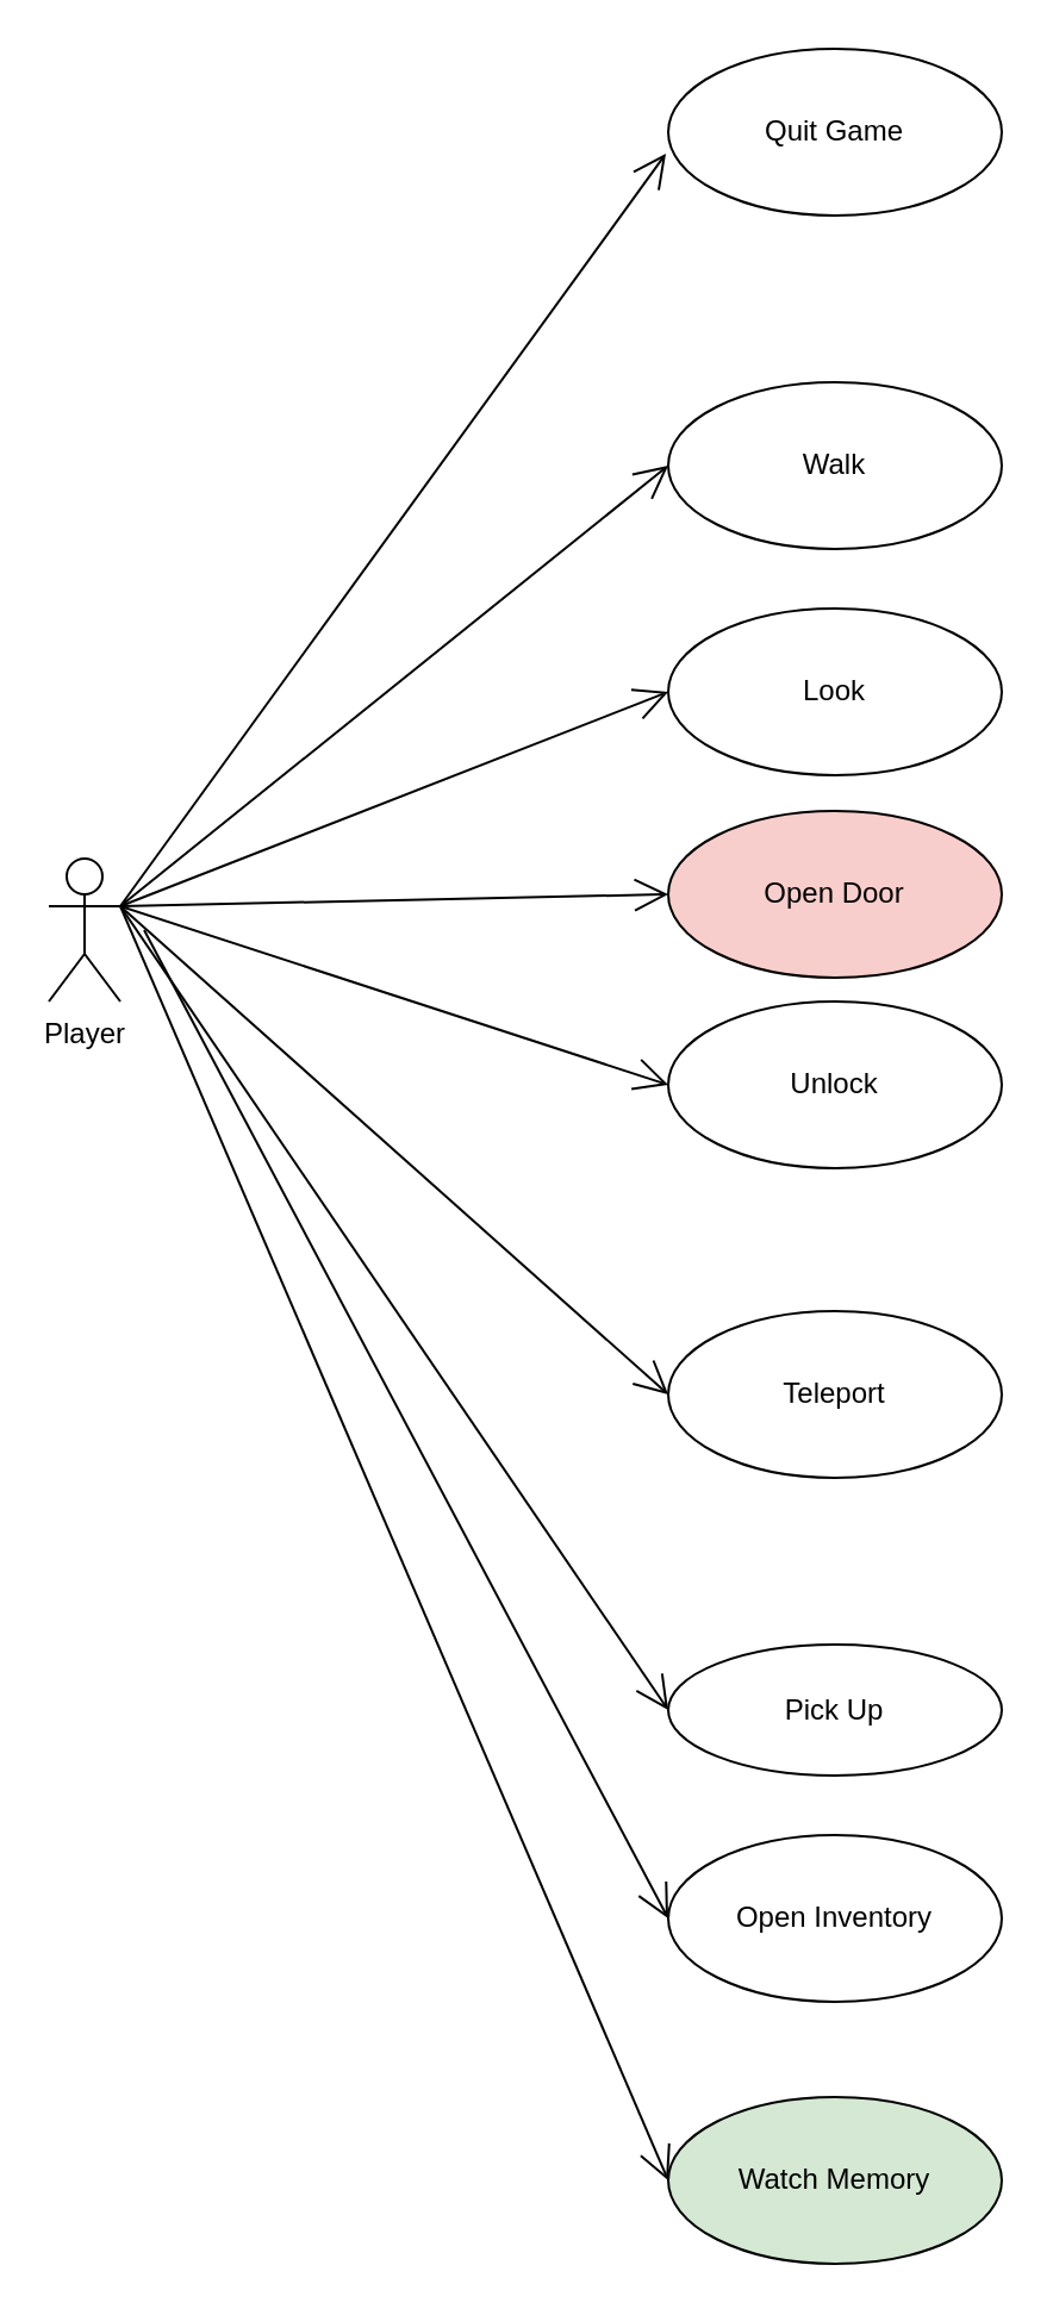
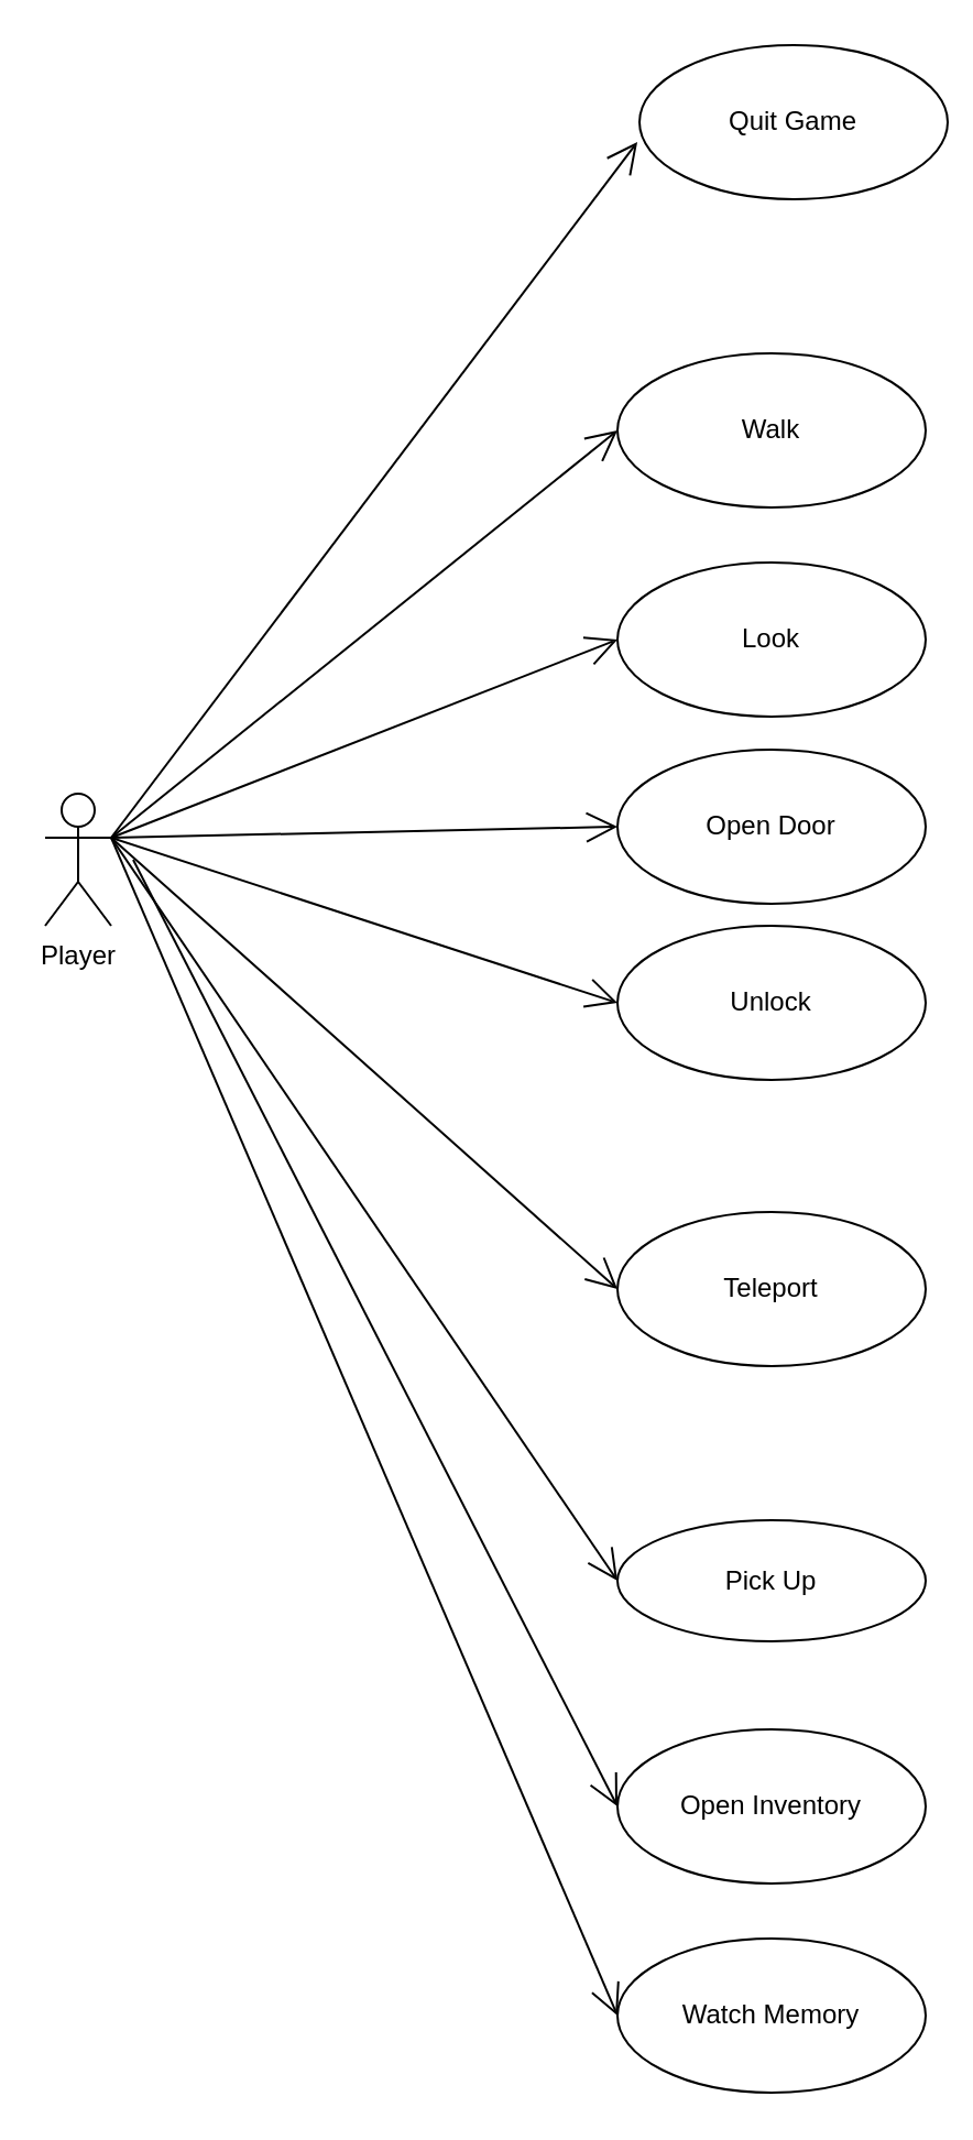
- <mxCell id="3" value="Quit Game" style="ellipse;whiteSpace=wrap;html=1;" parent="1" vertex="1"><mxGeometry x="280" y="20" width="140" height="70" as="geometry" /></mxCell>
+ <mxCell id="3" value="Quit Game" style="ellipse;whiteSpace=wrap;html=1;" parent="1" vertex="1"><mxGeometry x="290" y="20" width="140" height="70" as="geometry" /></mxCell>
- <mxCell id="6" value="Open Door" style="ellipse;whiteSpace=wrap;html=1;fillColor=#f8cecc;" parent="1" vertex="1"><mxGeometry x="280" y="340" width="140" height="70" as="geometry" /></mxCell>
+ <mxCell id="6" value="Open Door" style="ellipse;whiteSpace=wrap;html=1;" parent="1" vertex="1"><mxGeometry x="280" y="340" width="140" height="70" as="geometry" /></mxCell>
- <mxCell id="10" value="Open Inventory" style="ellipse;whiteSpace=wrap;html=1;" parent="1" vertex="1"><mxGeometry x="280" y="770" width="140" height="70" as="geometry" /></mxCell>
+ <mxCell id="10" value="Open Inventory" style="ellipse;whiteSpace=wrap;html=1;" parent="1" vertex="1"><mxGeometry x="280" y="785" width="140" height="70" as="geometry" /></mxCell>
- <mxCell id="11" value="Watch Memory" style="ellipse;whiteSpace=wrap;html=1;fillColor=#d5e8d4;" parent="1" vertex="1"><mxGeometry x="280" y="880" width="140" height="70" as="geometry" /></mxCell>
+ <mxCell id="11" value="Watch Memory" style="ellipse;whiteSpace=wrap;html=1;" parent="1" vertex="1"><mxGeometry x="280" y="880" width="140" height="70" as="geometry" /></mxCell>
